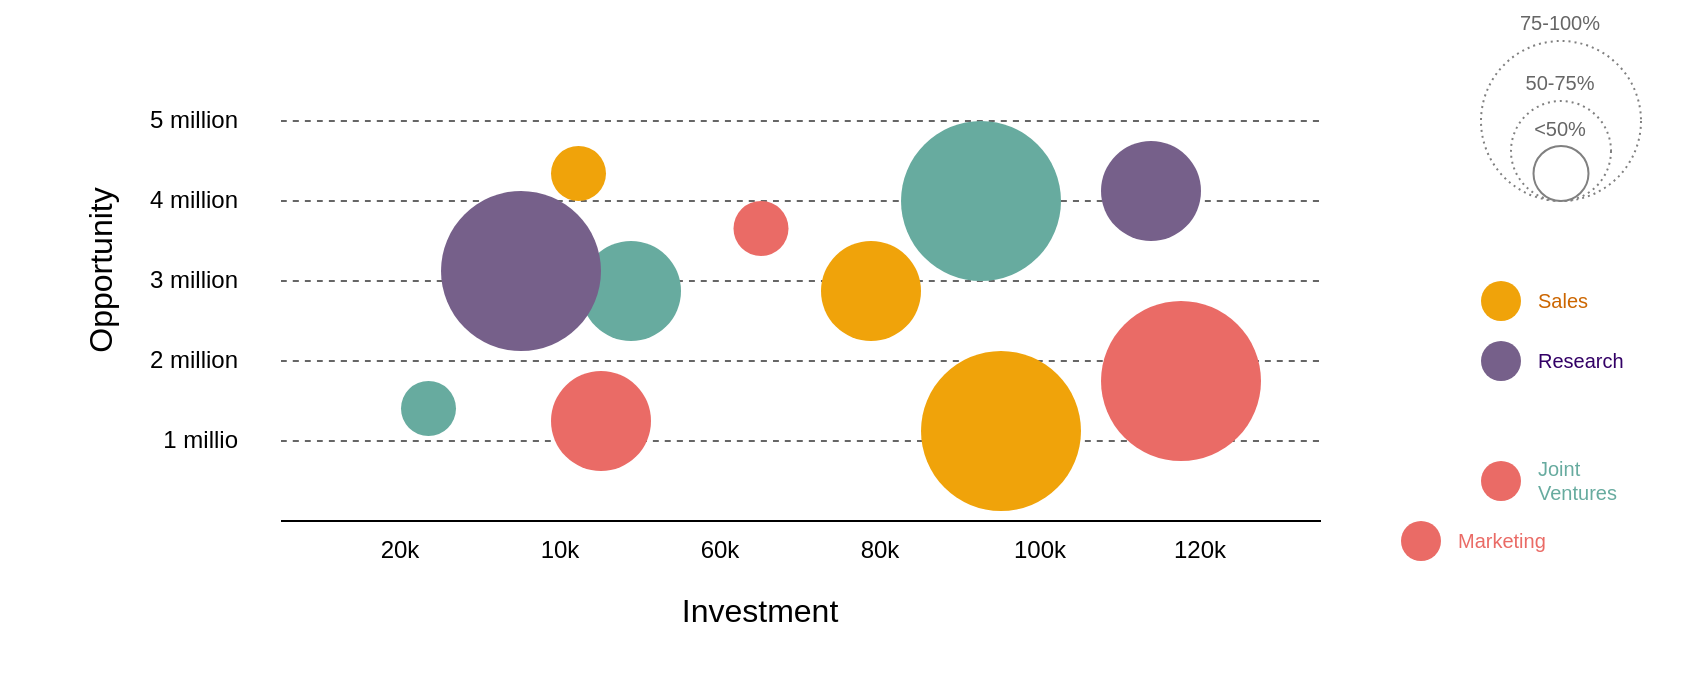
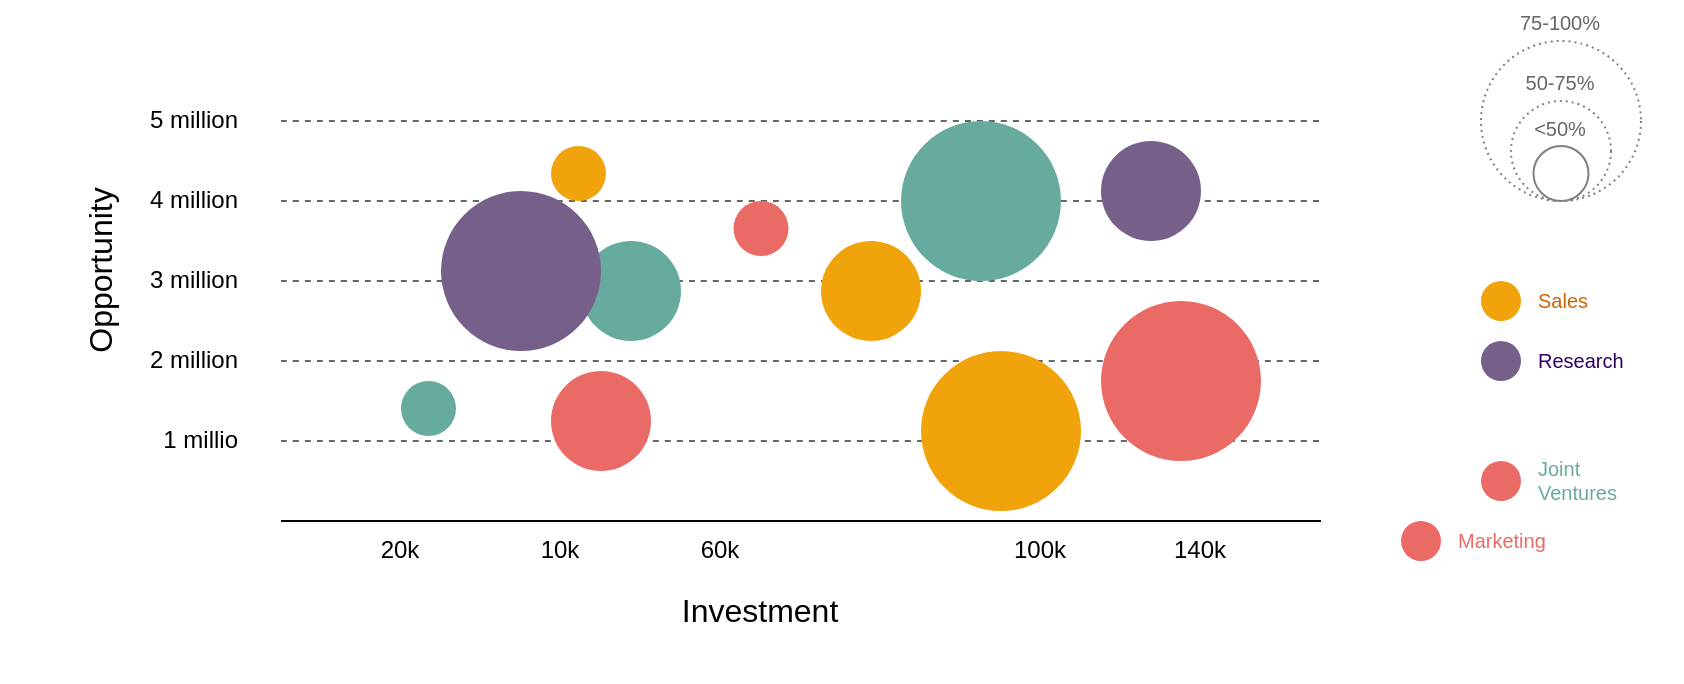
- <mxCell id="11" value="80k" style="text;html=1;strokeColor=none;fillColor=none;align=center;verticalAlign=middle;whiteSpace=wrap;rounded=0;fontSize=12;" vertex="1" parent="1"><mxGeometry x="420" y="260" width="40" height="30" as="geometry" /></mxCell>
- <mxCell id="13" value="120k" style="text;html=1;strokeColor=none;fillColor=none;align=center;verticalAlign=middle;whiteSpace=wrap;rounded=0;fontSize=12;" vertex="1" parent="1"><mxGeometry x="580" y="260" width="40" height="30" as="geometry" /></mxCell>
+ <mxCell id="13" value="140k" style="text;html=1;strokeColor=none;fillColor=none;align=center;verticalAlign=middle;whiteSpace=wrap;rounded=0;fontSize=12;" vertex="1" parent="1"><mxGeometry x="580" y="260" width="40" height="30" as="geometry" /></mxCell>
